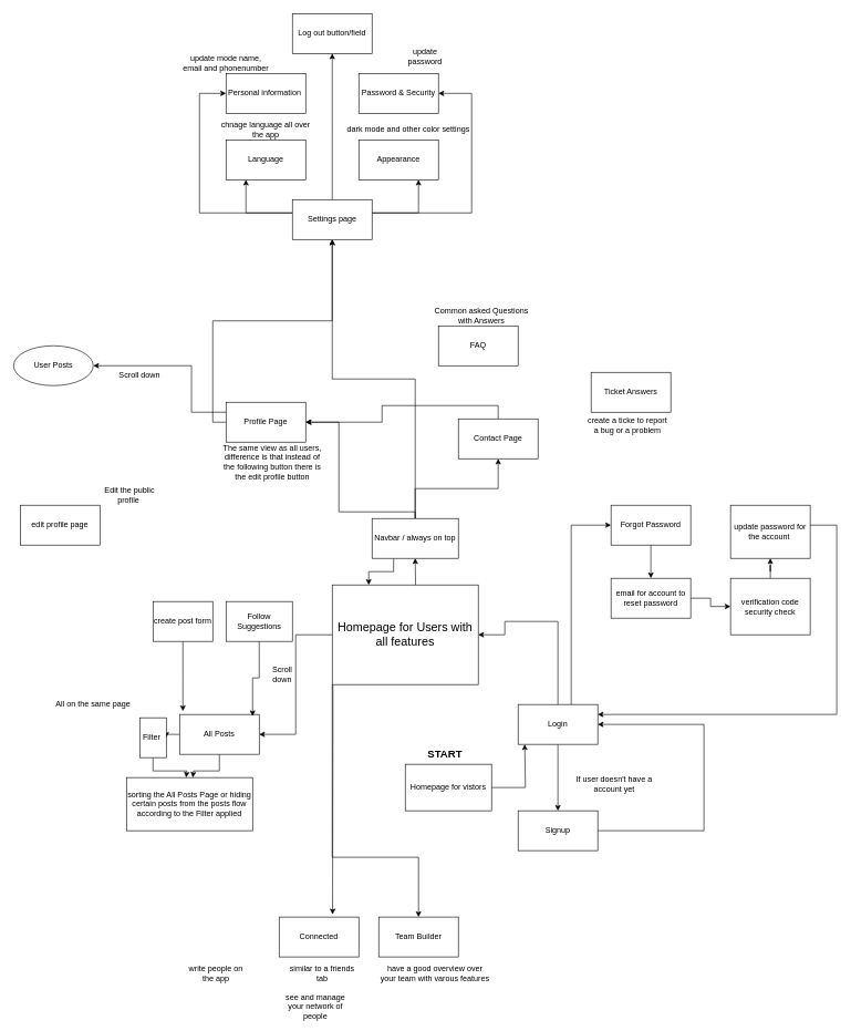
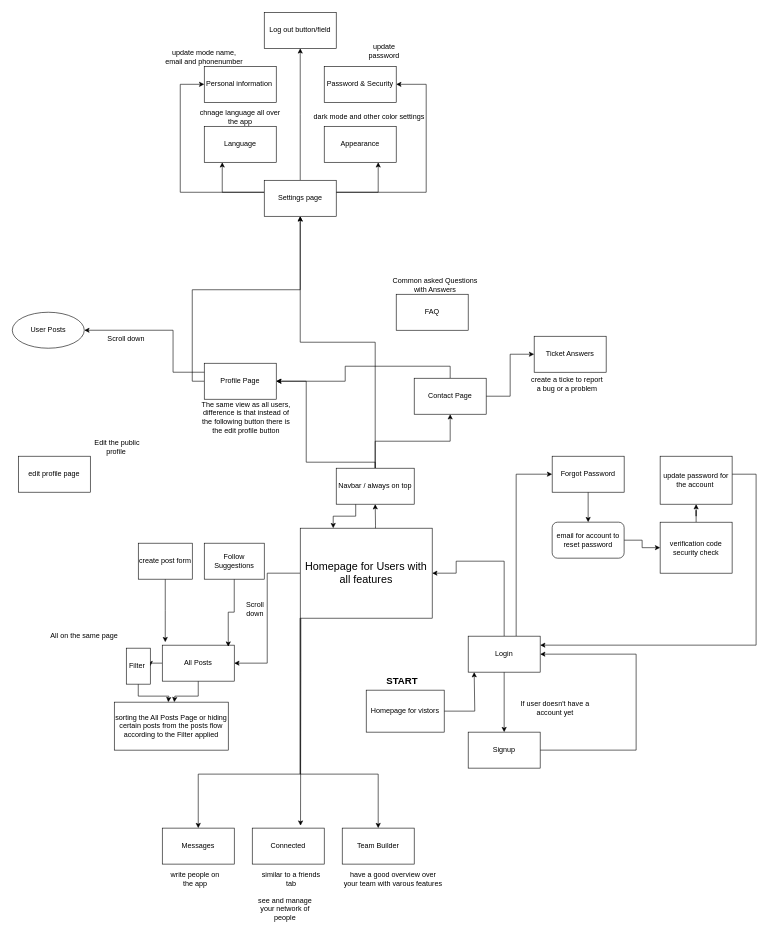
+ <mxCell id="27" style="edgeStyle=orthogonalEdgeStyle;rounded=0;orthogonalLoop=1;jettySize=auto;html=1;exitX=1;exitY=0.5;exitDx=0;exitDy=0;entryX=0;entryY=0.5;entryDx=0;entryDy=0;" parent="1" source="29" target="31" edge="1"><mxGeometry relative="1" as="geometry" /></mxCell>
- <mxCell id="68" value="email for account to reset password" style="rounded=0;whiteSpace=wrap;html=1;" vertex="1" parent="1"><mxGeometry x="920" y="870" width="120" height="60" as="geometry" /></mxCell>
+ <mxCell id="68" value="email for account to reset password" style="whiteSpace=wrap;html=1;rounded=1;" vertex="1" parent="1"><mxGeometry x="920" y="870" width="120" height="60" as="geometry" /></mxCell>
+ <mxCell id="13" style="edgeStyle=orthogonalEdgeStyle;rounded=0;orthogonalLoop=1;jettySize=auto;html=1;" edge="1" parent="1" source="16" target="73"><mxGeometry relative="1" as="geometry"><Array as="points"><mxPoint x="500" y="1290" /><mxPoint x="330" y="1290" /></Array></mxGeometry></mxCell>
+ <mxCell id="73" value="Messages" style="rounded=0;whiteSpace=wrap;html=1;" vertex="1" parent="1"><mxGeometry x="270" y="1380" width="120" height="60" as="geometry" /></mxCell>
